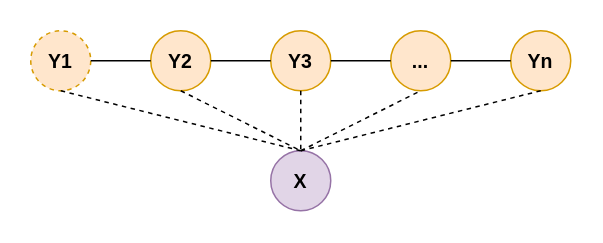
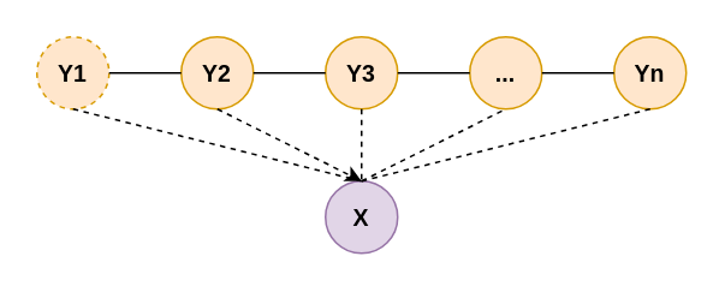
- <mxCell id="13" value="" style="endArrow=none;html=1;fontSize=13;exitX=0.5;exitY=1;exitDx=0;exitDy=0;entryX=0.5;entryY=0;entryDx=0;entryDy=0;dashed=1;" edge="1" parent="1" source="3" target="7"><mxGeometry width="50" height="50" relative="1" as="geometry"><mxPoint x="110" y="90" as="sourcePoint" /><mxPoint x="150" y="90" as="targetPoint" /></mxGeometry></mxCell>
+ <mxCell id="13" value="" style="endArrow=classic;html=1;fontSize=13;exitX=0.5;exitY=1;exitDx=0;exitDy=0;entryX=0.5;entryY=0;entryDx=0;entryDy=0;dashed=1;" edge="1" parent="1" source="3" target="7"><mxGeometry width="50" height="50" relative="1" as="geometry"><mxPoint x="110" y="90" as="sourcePoint" /><mxPoint x="150" y="90" as="targetPoint" /></mxGeometry></mxCell>
